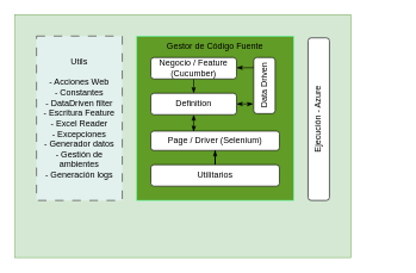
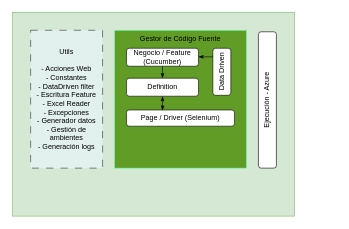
- <mxCell id="7" value="" style="edgeStyle=orthogonalEdgeStyle;rounded=0;orthogonalLoop=1;jettySize=auto;html=1;entryX=0.174;entryY=-0.029;entryDx=0;entryDy=0;startArrow=classicThin;startFill=1;entryPerimeter=0;endArrow=classicThin;endFill=1;" parent="1" source="8" target="10" edge="1"><mxGeometry relative="1" as="geometry"><Array as="points"><mxPoint x="350" y="145" /><mxPoint x="350" y="145" /></Array></mxGeometry></mxCell>
- <mxCell id="14" value="" style="edgeStyle=orthogonalEdgeStyle;rounded=0;orthogonalLoop=1;jettySize=auto;html=1;endArrow=classicThin;endFill=1;" parent="1" source="15" target="11" edge="1"><mxGeometry relative="1" as="geometry" /></mxCell>
- <mxCell id="15" value="Utilitarios" style="rounded=1;whiteSpace=wrap;html=1;" parent="1" vertex="1"><mxGeometry x="210" y="230" width="180" height="30" as="geometry" /></mxCell>
